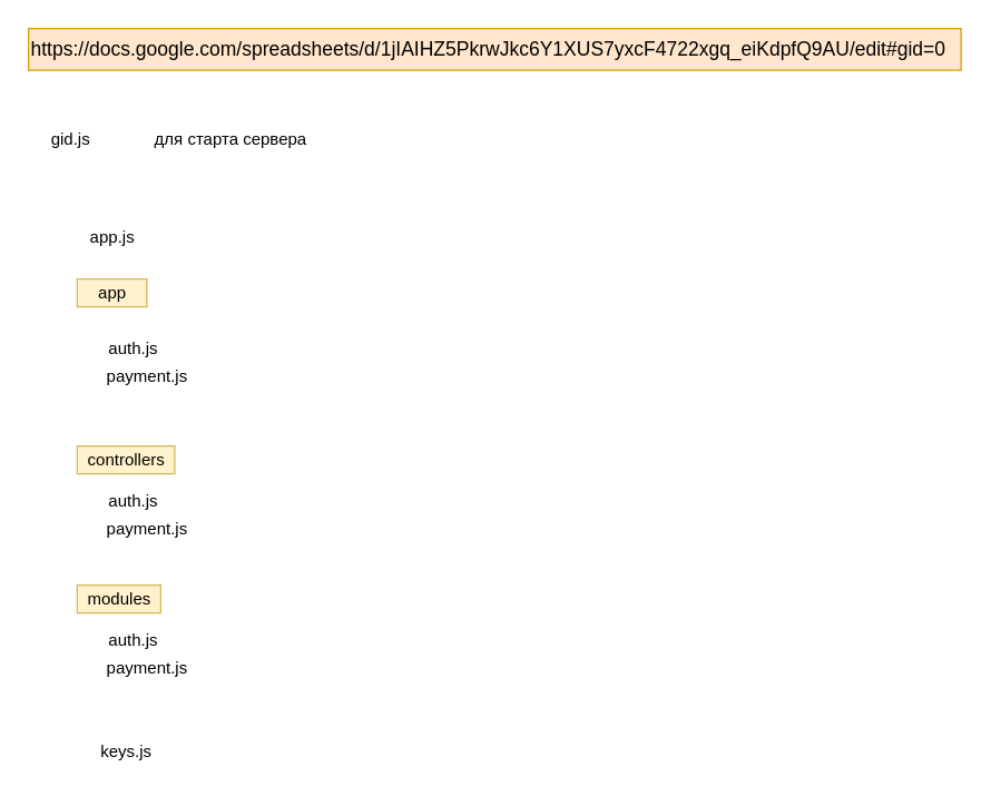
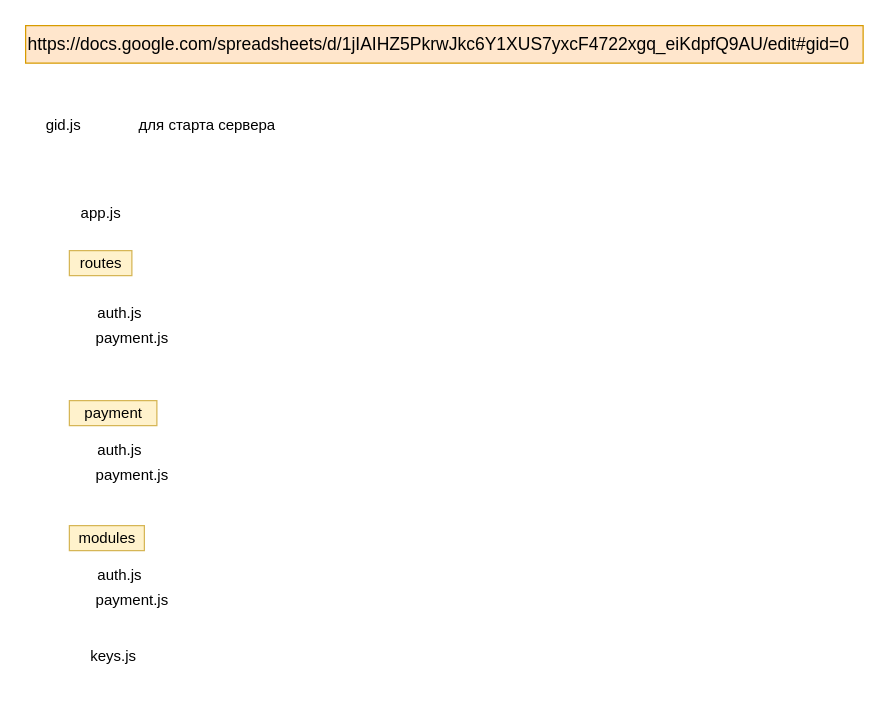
- <mxCell id="7" value="app" style="text;html=1;align=center;verticalAlign=middle;resizable=0;points=[];autosize=1;fillColor=#fff2cc;strokeColor=#d6b656;" parent="1" vertex="1"><mxGeometry x="55" y="200" width="50" height="20" as="geometry" /></mxCell>
+ <mxCell id="7" value="routes" style="text;html=1;align=center;verticalAlign=middle;resizable=0;points=[];autosize=1;fillColor=#fff2cc;strokeColor=#d6b656;" parent="1" vertex="1"><mxGeometry x="55" y="200" width="50" height="20" as="geometry" /></mxCell>
- <mxCell id="4" value="controllers" style="text;html=1;align=center;verticalAlign=middle;resizable=0;points=[];autosize=1;fillColor=#fff2cc;strokeColor=#d6b656;" parent="1" vertex="1"><mxGeometry x="55" y="320" width="70" height="20" as="geometry" /></mxCell>
+ <mxCell id="4" value="payment" style="text;html=1;align=center;verticalAlign=middle;resizable=0;points=[];autosize=1;fillColor=#fff2cc;strokeColor=#d6b656;" parent="1" vertex="1"><mxGeometry x="55" y="320" width="70" height="20" as="geometry" /></mxCell>
- <mxCell id="13" value="keys.js" style="text;html=1;align=center;verticalAlign=middle;resizable=0;points=[];autosize=1;" parent="1" vertex="1"><mxGeometry x="65" y="530" width="50" height="20" as="geometry" /></mxCell>
+ <mxCell id="13" value="keys.js" style="text;html=1;align=center;verticalAlign=middle;resizable=0;points=[];autosize=1;" parent="1" vertex="1"><mxGeometry x="65" y="515" width="50" height="20" as="geometry" /></mxCell>
